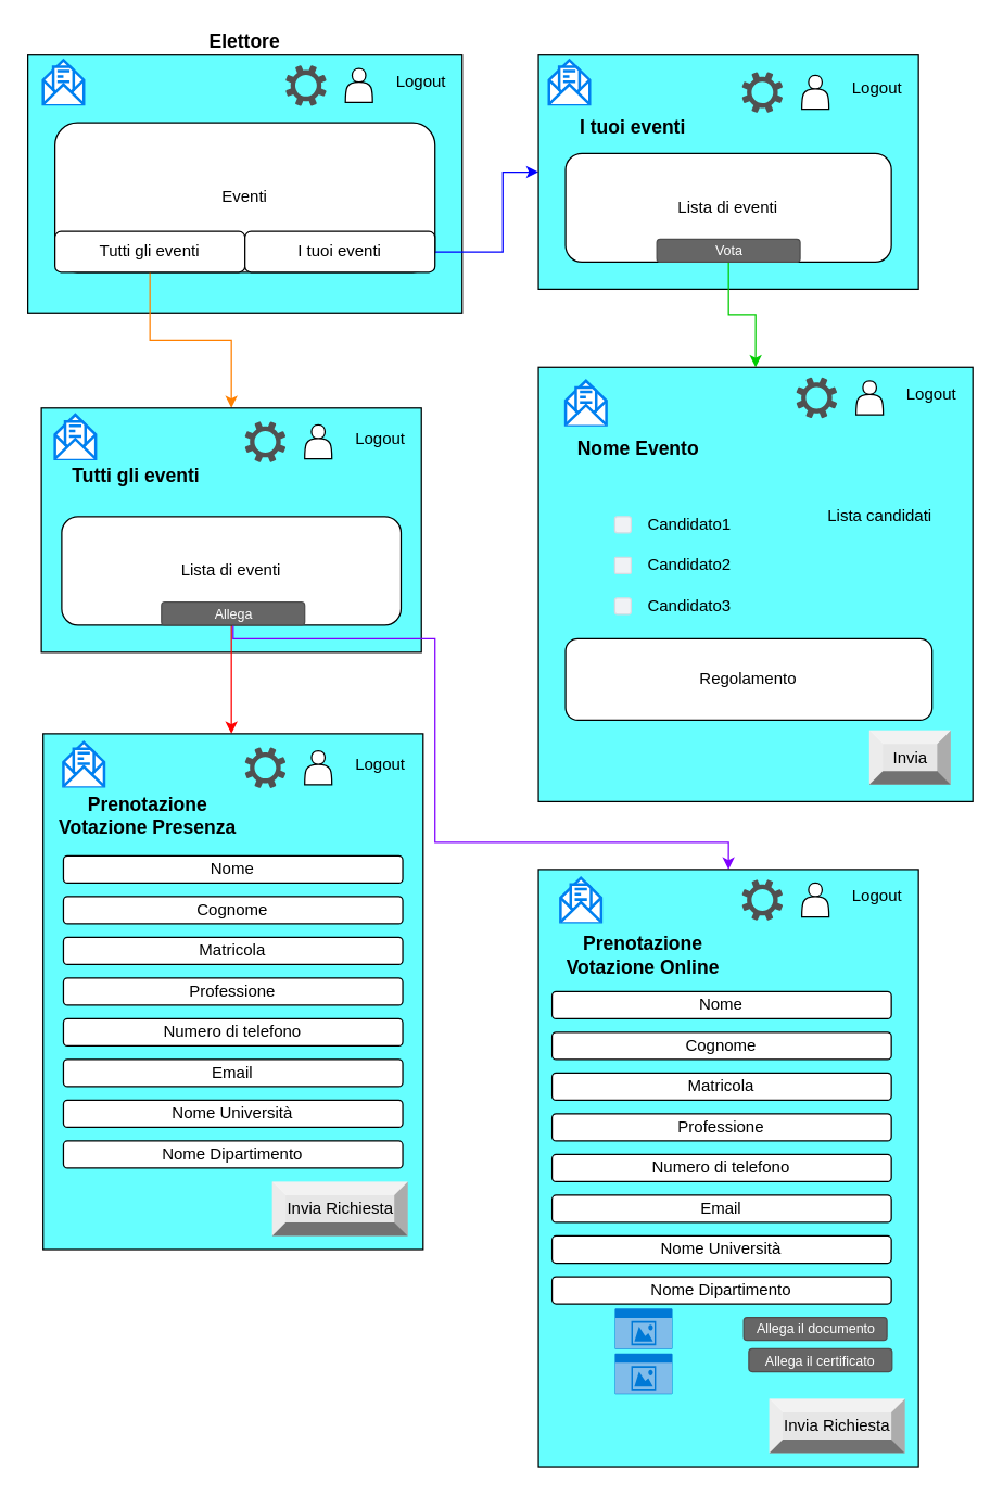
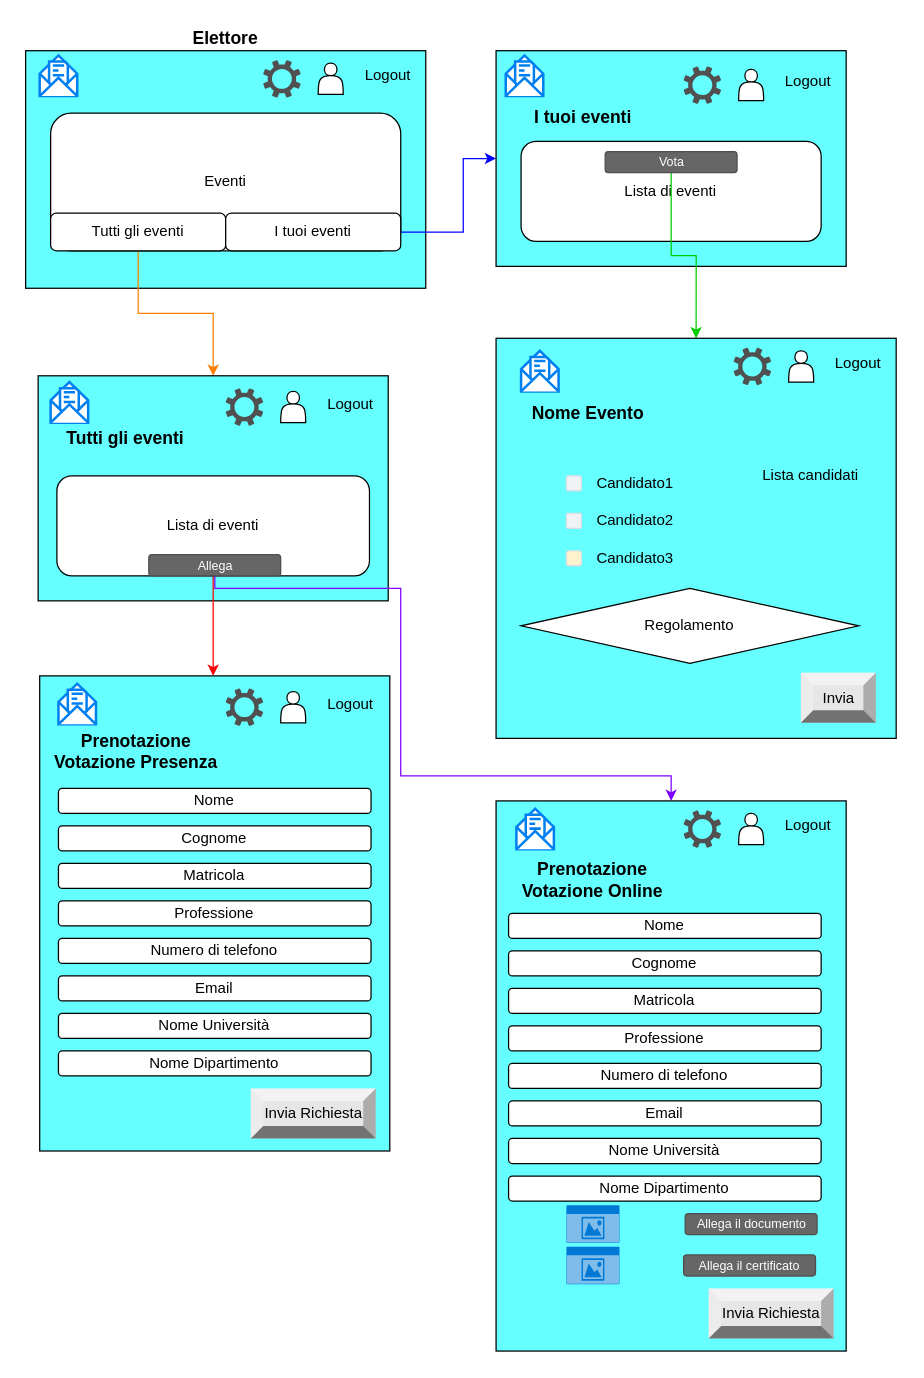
- <mxCell id="56" value="Vota" style="rounded=1;html=1;shadow=0;dashed=0;whiteSpace=wrap;fontSize=10;fillColor=#666666;align=center;strokeColor=#4D4D4D;fontColor=#ffffff;" parent="1" vertex="1"><mxGeometry x="483.5" y="175.62" width="105.5" height="16.88" as="geometry" /></mxCell>
+ <mxCell id="56" value="Vota" style="rounded=1;html=1;shadow=0;dashed=0;whiteSpace=wrap;fontSize=10;fillColor=#666666;align=center;strokeColor=#4D4D4D;fontColor=#ffffff;" parent="1" vertex="1"><mxGeometry x="483.5" y="120.62" width="105.5" height="16.88" as="geometry" /></mxCell>
- <mxCell id="71" value="Candidato3" style="rounded=1;fillColor=#F0F2F5;strokeColor=#D8DCE3;align=left;verticalAlign=middle;fontStyle=0;fontSize=12;labelPosition=right;verticalLabelPosition=middle;spacingLeft=10;html=1;shadow=0;dashed=0" parent="1" vertex="1"><mxGeometry x="452.5" y="440" width="12" height="12" as="geometry" /></mxCell>
+ <mxCell id="71" value="Candidato3" style="rounded=1;fillColor=#fff2cc;strokeColor=#D8DCE3;align=left;verticalAlign=middle;fontStyle=0;fontSize=12;labelPosition=right;verticalLabelPosition=middle;spacingLeft=10;html=1;shadow=0;dashed=0;" parent="1" vertex="1"><mxGeometry x="452.5" y="440" width="12" height="12" as="geometry" /></mxCell>
- <mxCell id="73" value="Regolamento" style="rounded=1;whiteSpace=wrap;html=1;" parent="1" vertex="1"><mxGeometry x="416.25" y="470" width="270" height="60" as="geometry" /></mxCell>
+ <mxCell id="73" value="Regolamento" style="rhombus;whiteSpace=wrap;html=1;" parent="1" vertex="1"><mxGeometry x="416.25" y="470" width="270" height="60" as="geometry" /></mxCell>
- <mxCell id="49" value="Allega il certificato" style="rounded=1;html=1;shadow=0;dashed=0;whiteSpace=wrap;fontSize=10;fillColor=#666666;align=center;strokeColor=#4D4D4D;fontColor=#ffffff;" parent="1" vertex="1"><mxGeometry x="551.25" y="993.12" width="105.5" height="16.88" as="geometry" /></mxCell>
+ <mxCell id="49" value="Allega il certificato" style="rounded=1;html=1;shadow=0;dashed=0;whiteSpace=wrap;fontSize=10;fillColor=#666666;align=center;strokeColor=#4D4D4D;fontColor=#ffffff;" parent="1" vertex="1"><mxGeometry x="546.25" y="1003.12" width="105.5" height="16.88" as="geometry" /></mxCell>
